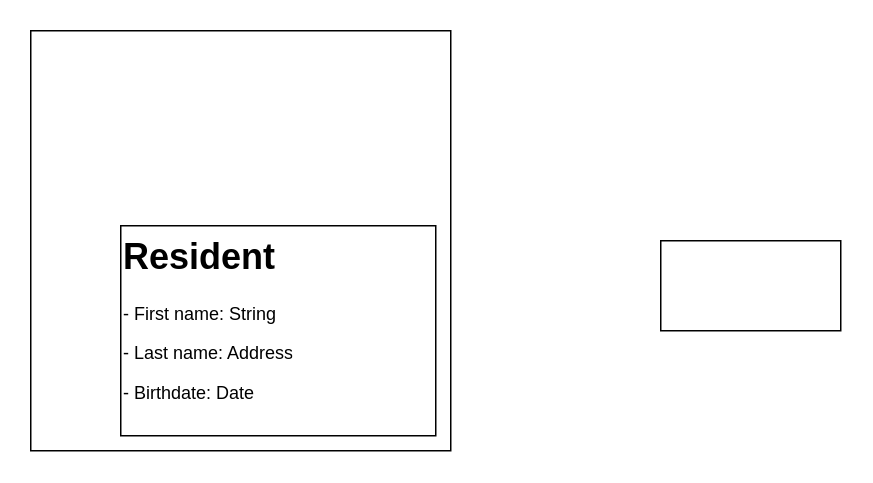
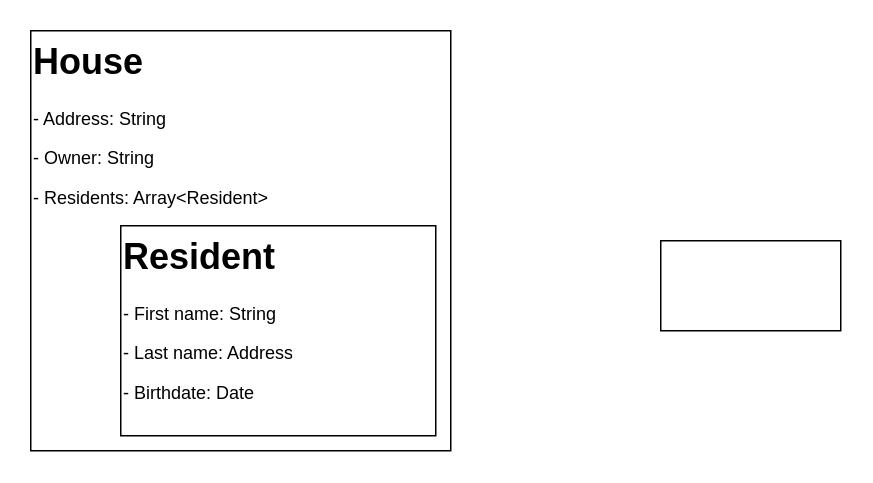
+ <mxCell id="3" value="&lt;h1 style=&quot;margin-top: 0px;&quot;&gt;House&lt;/h1&gt;&lt;p&gt;- Address: String&lt;/p&gt;&lt;p&gt;- Owner: String&lt;/p&gt;&lt;p&gt;- Residents: Array&amp;lt;Resident&amp;gt;&lt;/p&gt;" style="text;html=1;whiteSpace=wrap;overflow=hidden;rounded=0;" parent="1" vertex="1"><mxGeometry x="20" y="20" width="180" height="120" as="geometry" /></mxCell>
